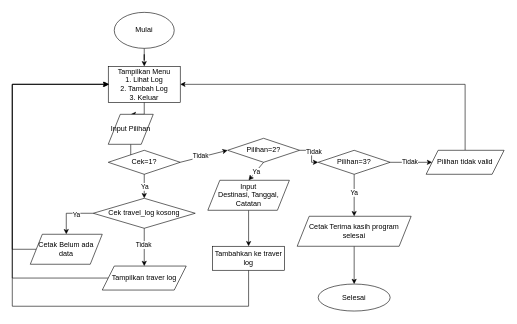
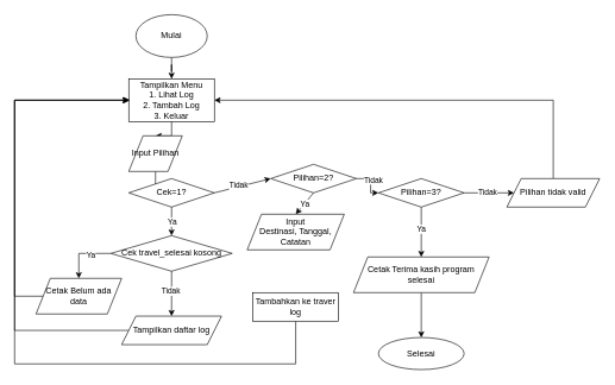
- <mxCell id="9" value="Cek travel_log kosong" style="rhombus;whiteSpace=wrap;html=1;" vertex="1" parent="1"><mxGeometry x="155" y="330" width="170" height="50" as="geometry" /></mxCell>
+ <mxCell id="9" value="Cek travel_selesai kosong" style="rhombus;whiteSpace=wrap;html=1;" vertex="1" parent="1"><mxGeometry x="155" y="330" width="170" height="50" as="geometry" /></mxCell>
- <mxCell id="25" value="" style="edgeStyle=orthogonalEdgeStyle;rounded=0;orthogonalLoop=1;jettySize=auto;html=1;" edge="1" parent="1" source="26" target="31"><mxGeometry relative="1" as="geometry" /></mxCell>
- <mxCell id="29" value="Tampilkan traver log" style="shape=parallelogram;perimeter=parallelogramPerimeter;whiteSpace=wrap;html=1;fixedSize=1;" vertex="1" parent="1"><mxGeometry x="170" y="443" width="140" height="40" as="geometry" /></mxCell>
+ <mxCell id="29" value="Tampilkan daftar log" style="shape=parallelogram;perimeter=parallelogramPerimeter;whiteSpace=wrap;html=1;fixedSize=1;" vertex="1" parent="1"><mxGeometry x="170" y="443" width="140" height="40" as="geometry" /></mxCell>
